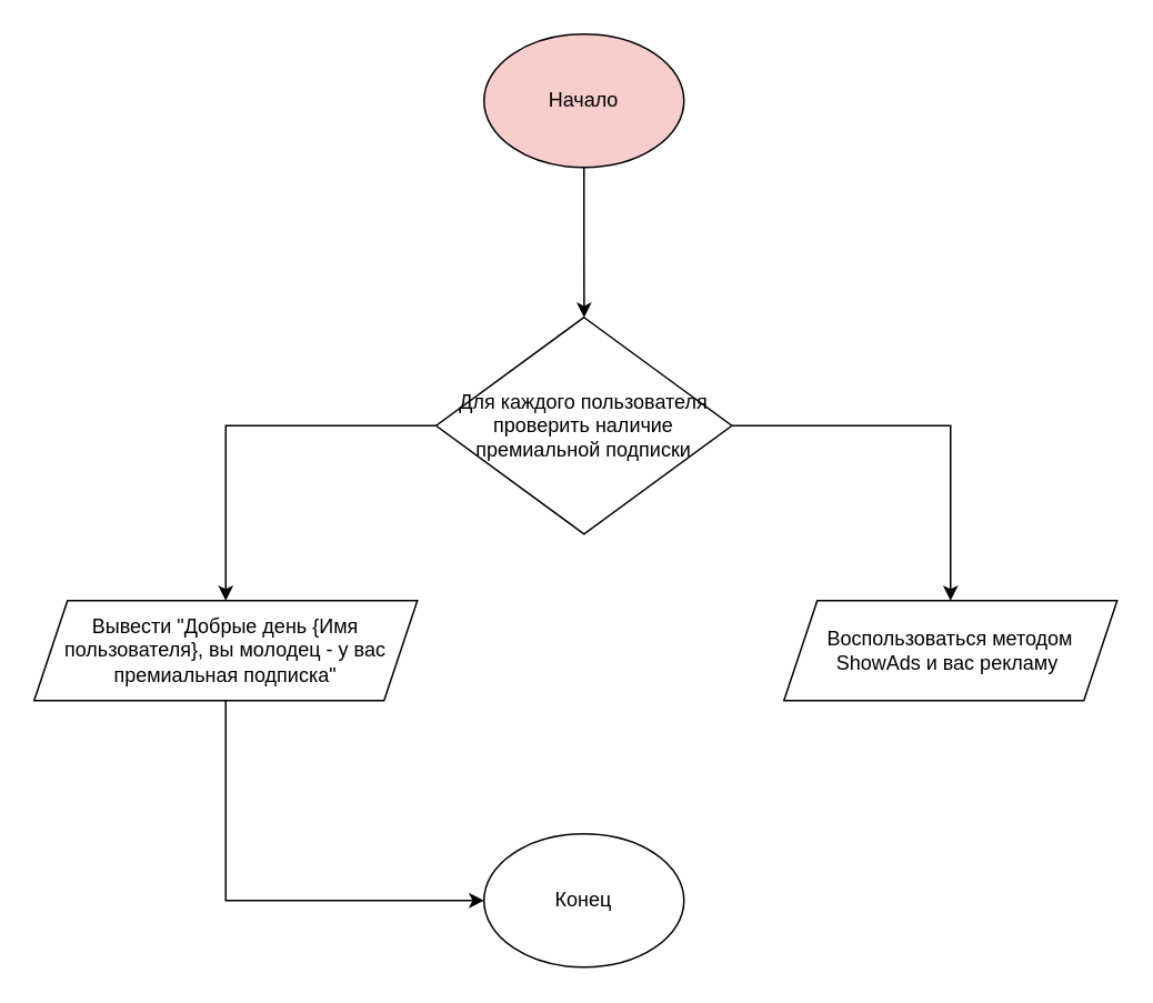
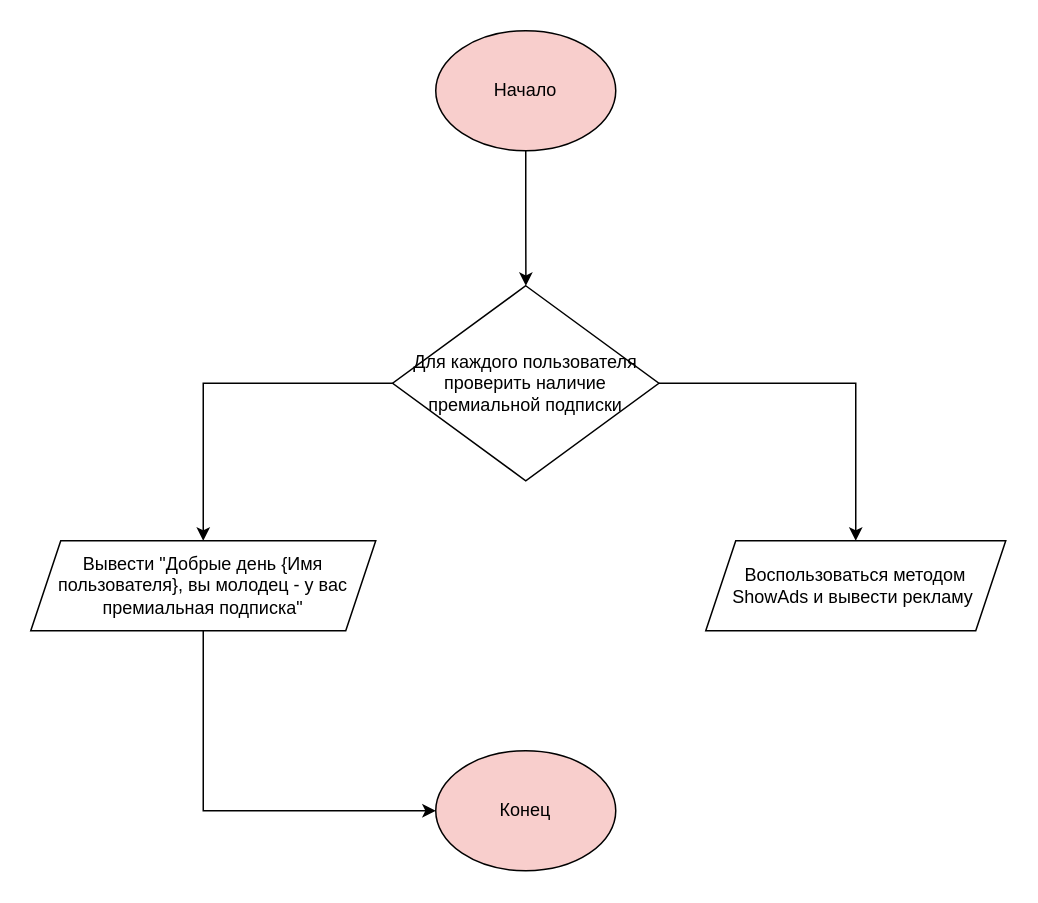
- <mxCell id="8" value="Воспользоваться методом ShowAds и вас рекламу&amp;nbsp;" style="shape=parallelogram;perimeter=parallelogramPerimeter;whiteSpace=wrap;html=1;fixedSize=1;" vertex="1" parent="1"><mxGeometry x="470" y="360" width="200" height="60" as="geometry" /></mxCell>
+ <mxCell id="8" value="Воспользоваться методом ShowAds и вывести рекламу&amp;nbsp;" style="shape=parallelogram;perimeter=parallelogramPerimeter;whiteSpace=wrap;html=1;fixedSize=1;" vertex="1" parent="1"><mxGeometry x="470" y="360" width="200" height="60" as="geometry" /></mxCell>
- <mxCell id="7" value="Конец" style="ellipse;whiteSpace=wrap;html=1;" vertex="1" parent="1"><mxGeometry x="290" y="500" width="120" height="80" as="geometry" /></mxCell>
+ <mxCell id="7" value="Конец" style="ellipse;whiteSpace=wrap;html=1;fillColor=#f8cecc;" vertex="1" parent="1"><mxGeometry x="290" y="500" width="120" height="80" as="geometry" /></mxCell>
